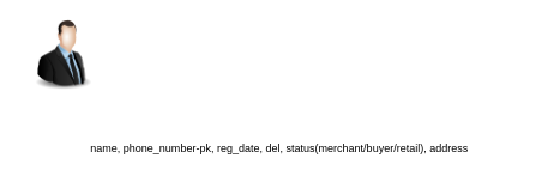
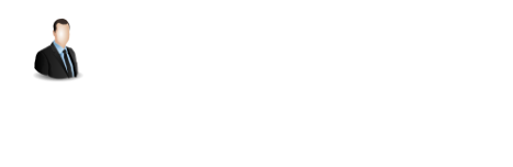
- <mxCell id="2" value="name, phone_number-pk, reg_date, del, status(merchant/buyer/retail), address" style="text;html=1;strokeColor=none;fillColor=none;align=center;verticalAlign=middle;whiteSpace=wrap;rounded=0;" vertex="1" parent="1"><mxGeometry x="20" y="150" width="580" height="30" as="geometry" /></mxCell>
